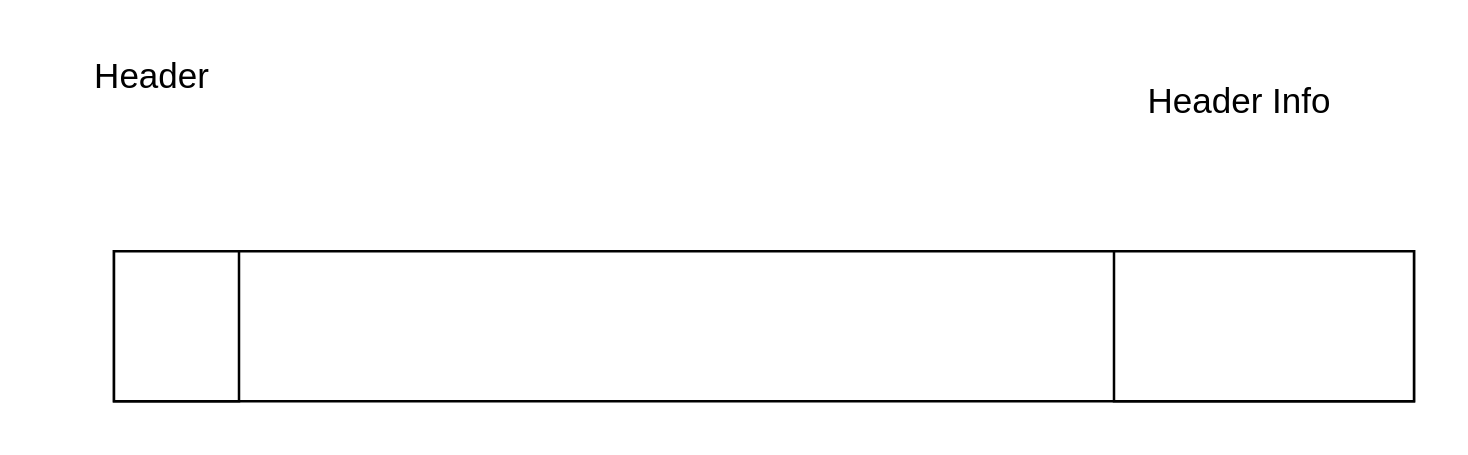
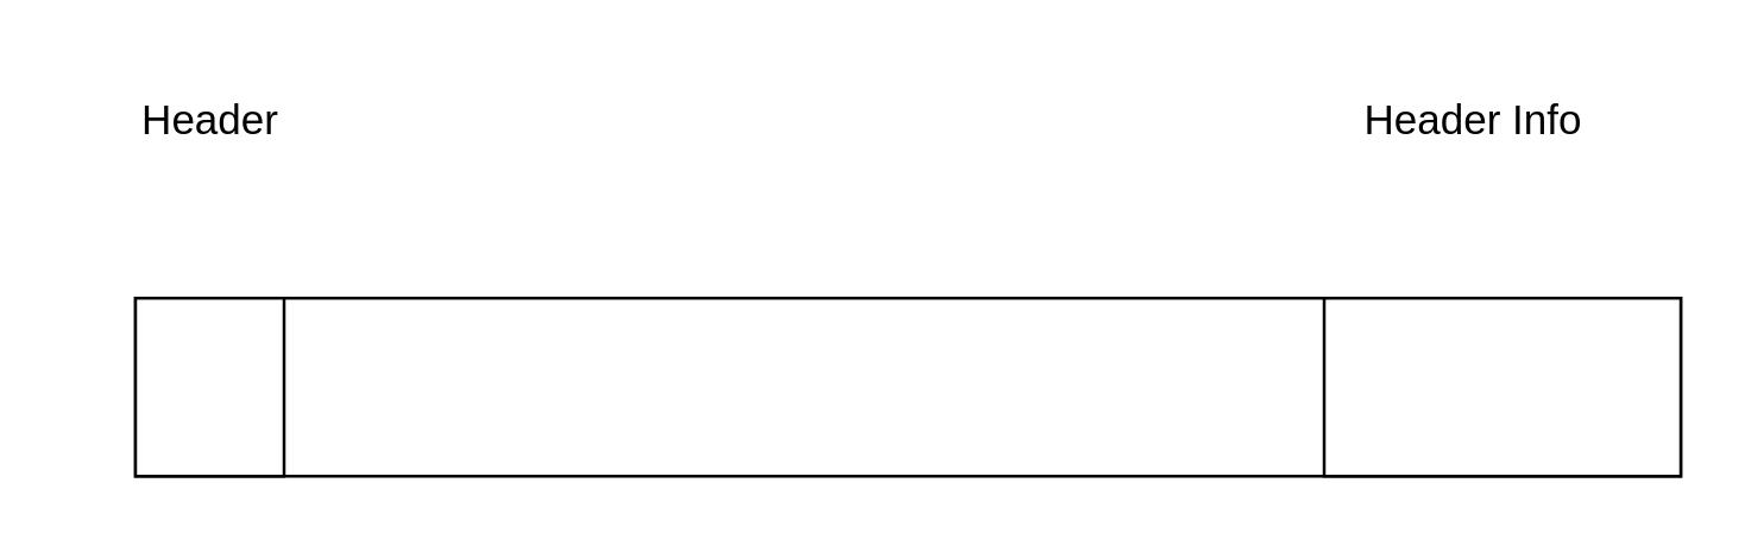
- <mxCell id="5" value="Header" style="text;strokeColor=none;fillColor=none;html=1;fontSize=14;fontStyle=0;verticalAlign=middle;align=center;" vertex="1" parent="1"><mxGeometry x="10" y="10" width="100" height="40" as="geometry" /></mxCell>
+ <mxCell id="5" value="Header" style="text;strokeColor=none;fillColor=none;html=1;fontSize=14;fontStyle=0;verticalAlign=middle;align=center;" vertex="1" parent="1"><mxGeometry x="20" y="20" width="100" height="40" as="geometry" /></mxCell>
